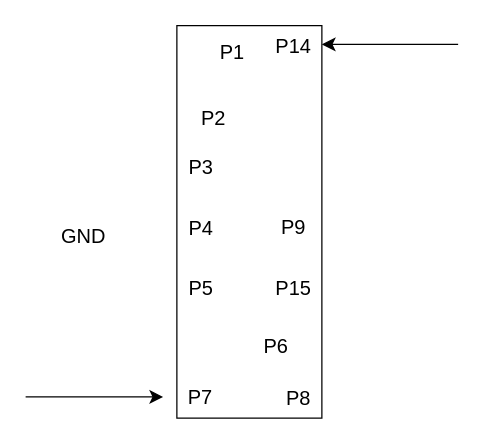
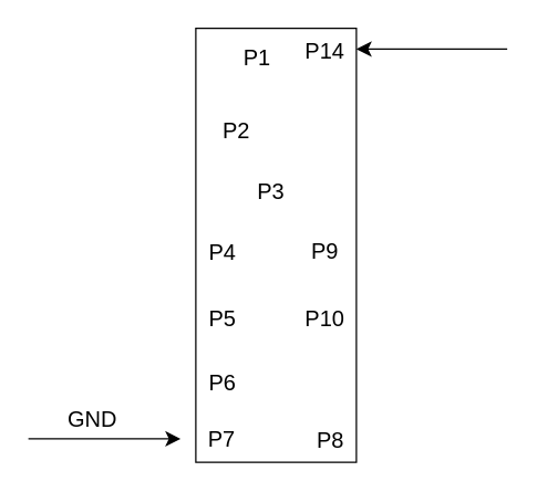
- <mxCell id="10" value="P3" style="text;html=1;align=center;verticalAlign=middle;resizable=0;points=[];autosize=1;strokeColor=none;fillColor=none;fontSize=16;" vertex="1" parent="1"><mxGeometry x="141" y="117" width="38" height="31" as="geometry" /></mxCell>
+ <mxCell id="10" value="P3" style="text;html=1;align=center;verticalAlign=middle;resizable=0;points=[];autosize=1;strokeColor=none;fillColor=none;fontSize=16;" vertex="1" parent="1"><mxGeometry x="176" y="122" width="38" height="31" as="geometry" /></mxCell>
- <mxCell id="5" value="GND" style="text;html=1;align=center;verticalAlign=middle;resizable=0;points=[];autosize=1;strokeColor=none;fillColor=none;fontSize=16;" vertex="1" parent="1"><mxGeometry x="38.5" y="172.5" width="54" height="31" as="geometry" /></mxCell>
+ <mxCell id="5" value="GND" style="text;html=1;align=center;verticalAlign=middle;resizable=0;points=[];autosize=1;strokeColor=none;fillColor=none;fontSize=16;" vertex="1" parent="1"><mxGeometry x="38.5" y="287.5" width="54" height="31" as="geometry" /></mxCell>
- <mxCell id="13" value="P15" style="text;html=1;align=center;verticalAlign=middle;resizable=0;points=[];autosize=1;strokeColor=none;fillColor=none;fontSize=16;" vertex="1" parent="1"><mxGeometry x="211" y="214" width="46" height="31" as="geometry" /></mxCell>
+ <mxCell id="13" value="P10" style="text;html=1;align=center;verticalAlign=middle;resizable=0;points=[];autosize=1;strokeColor=none;fillColor=none;fontSize=16;" vertex="1" parent="1"><mxGeometry x="211" y="214" width="46" height="31" as="geometry" /></mxCell>
- <mxCell id="14" value="P6" style="text;html=1;align=center;verticalAlign=middle;resizable=0;points=[];autosize=1;strokeColor=none;fillColor=none;fontSize=16;" vertex="1" parent="1"><mxGeometry x="201" y="260" width="38" height="31" as="geometry" /></mxCell>
+ <mxCell id="14" value="P6" style="text;html=1;align=center;verticalAlign=middle;resizable=0;points=[];autosize=1;strokeColor=none;fillColor=none;fontSize=16;" vertex="1" parent="1"><mxGeometry x="141" y="260" width="38" height="31" as="geometry" /></mxCell>
